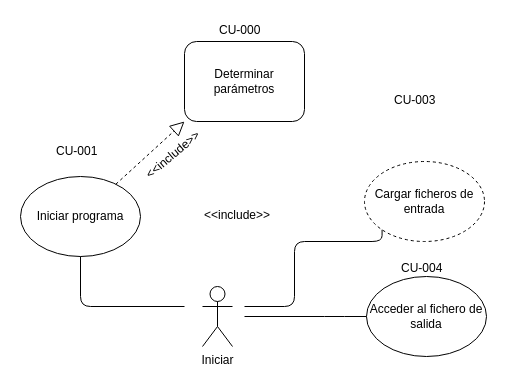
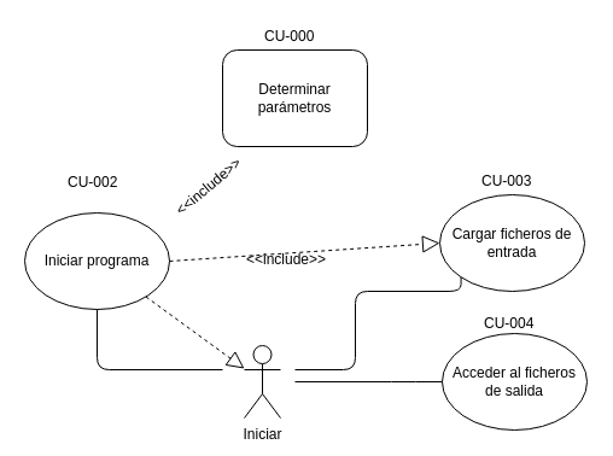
- <mxCell id="9" value="CU-003" style="text;html=1;resizable=0;points=[];autosize=1;align=left;verticalAlign=top;spacingTop=-4;" vertex="1" parent="1"><mxGeometry x="392" y="90" width="60" height="20" as="geometry" /></mxCell>
+ <mxCell id="9" value="CU-003" style="text;html=1;resizable=0;points=[];autosize=1;align=left;verticalAlign=top;spacingTop=-4;" vertex="1" parent="1"><mxGeometry x="397" y="140" width="60" height="20" as="geometry" /></mxCell>
- <mxCell id="3" value="CU-001" style="text;html=1;resizable=0;points=[];autosize=1;align=left;verticalAlign=top;spacingTop=-4;" vertex="1" parent="1"><mxGeometry x="54" y="141" width="60" height="20" as="geometry" /></mxCell>
+ <mxCell id="3" value="CU-002" style="text;html=1;resizable=0;points=[];autosize=1;align=left;verticalAlign=top;spacingTop=-4;" vertex="1" parent="1"><mxGeometry x="54" y="141" width="60" height="20" as="geometry" /></mxCell>
- <mxCell id="6" value="" style="endArrow=block;dashed=1;endFill=0;endSize=12;html=1;entryX=0;entryY=1;entryDx=0;entryDy=0;" edge="1" parent="1" source="2" target="4"><mxGeometry width="160" relative="1" as="geometry"><mxPoint x="104" y="161" as="sourcePoint" /><mxPoint x="264" y="161" as="targetPoint" /></mxGeometry></mxCell>
+ <mxCell id="6" value="" style="endArrow=block;dashed=1;endFill=0;endSize=12;html=1;" edge="1" parent="1" source="2" target="14"><mxGeometry width="160" relative="1" as="geometry"><mxPoint x="104" y="161" as="sourcePoint" /><mxPoint x="264" y="161" as="targetPoint" /></mxGeometry></mxCell>
- <mxCell id="8" value="Cargar ficheros de entrada" style="ellipse;whiteSpace=wrap;html=1;dashed=1;" vertex="1" parent="1"><mxGeometry x="364" y="161" width="120" height="80" as="geometry" /></mxCell>
+ <mxCell id="8" value="Cargar ficheros de entrada" style="ellipse;whiteSpace=wrap;html=1;" vertex="1" parent="1"><mxGeometry x="364" y="161" width="120" height="80" as="geometry" /></mxCell>
+ <mxCell id="10" value="" style="endArrow=block;dashed=1;endFill=0;endSize=12;html=1;entryX=0;entryY=0.5;entryDx=0;entryDy=0;exitX=1;exitY=0.5;exitDx=0;exitDy=0;" edge="1" parent="1" source="2" target="8"><mxGeometry width="160" relative="1" as="geometry"><mxPoint x="129.74" y="181.032" as="sourcePoint" /><mxPoint x="212" y="119" as="targetPoint" /></mxGeometry></mxCell>
- <mxCell id="12" value="Acceder al fichero de salida" style="ellipse;whiteSpace=wrap;html=1;" vertex="1" parent="1"><mxGeometry x="366" y="276" width="120" height="80" as="geometry" /></mxCell>
+ <mxCell id="12" value="Acceder al ficheros de salida" style="ellipse;whiteSpace=wrap;html=1;" vertex="1" parent="1"><mxGeometry x="366" y="276" width="120" height="80" as="geometry" /></mxCell>
